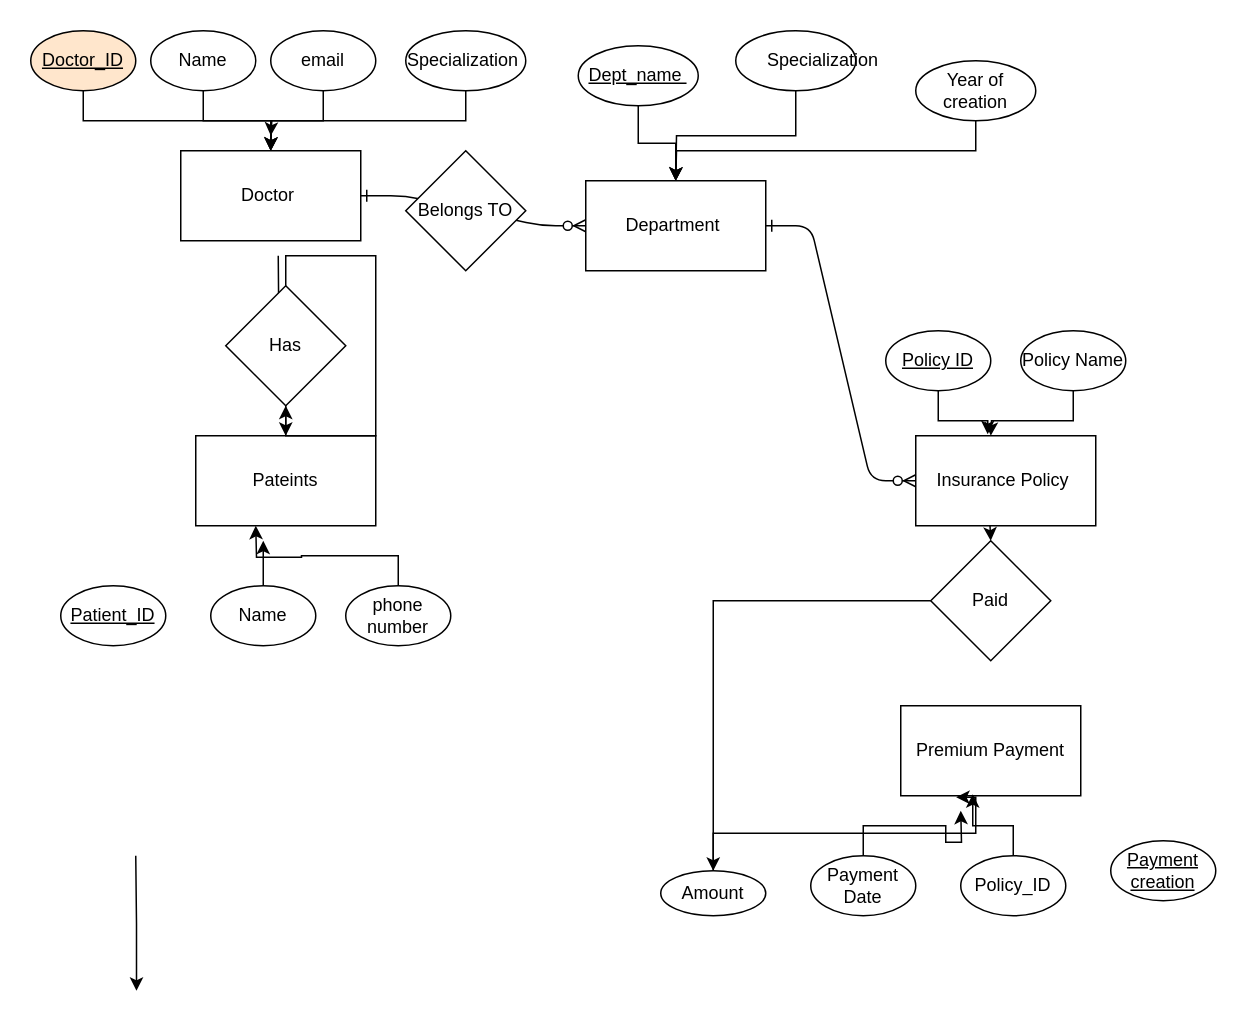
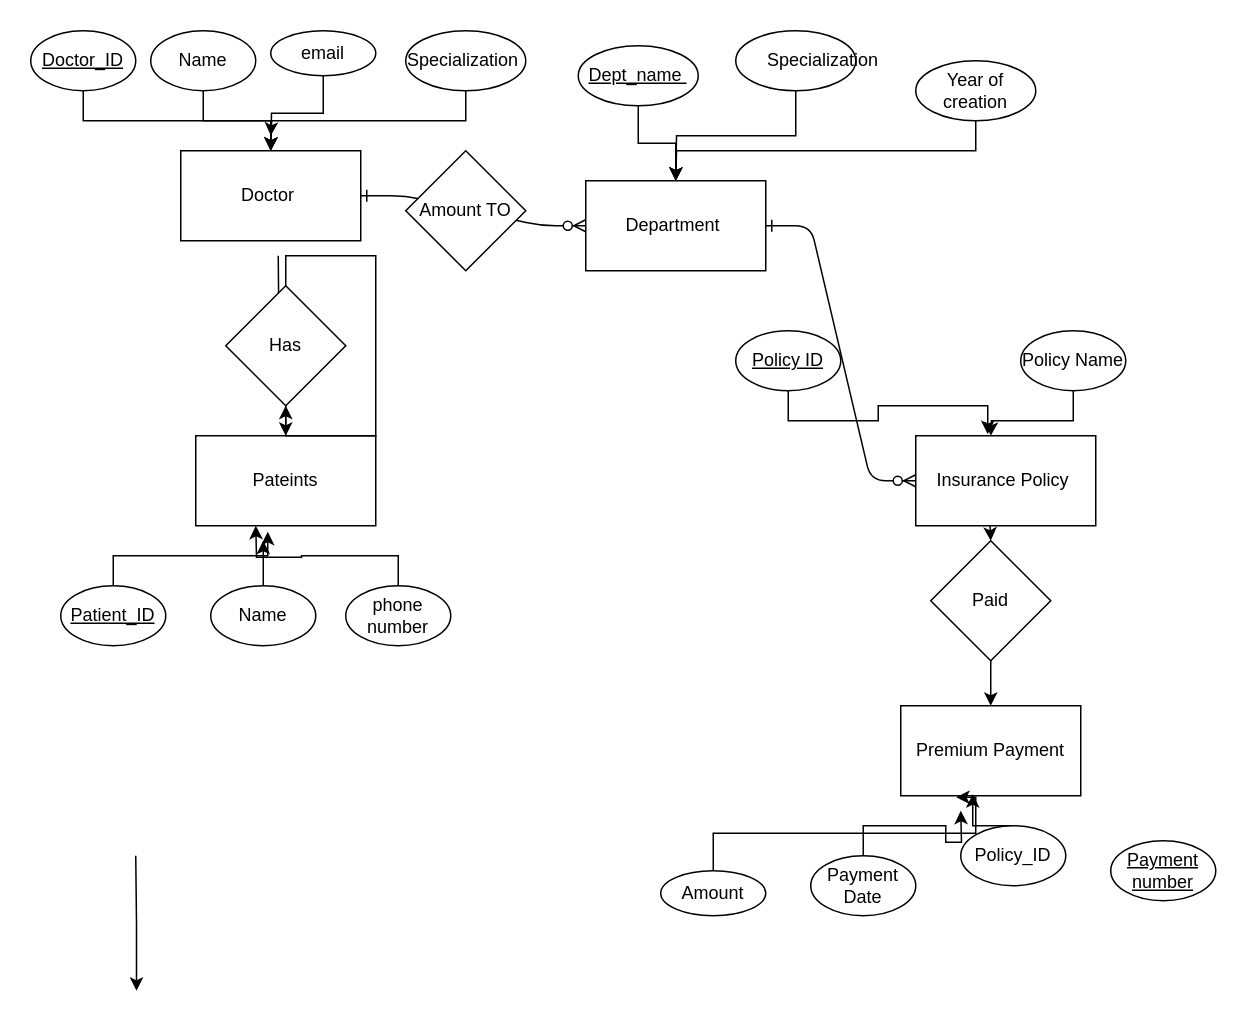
- <mxCell id="12" value="&lt;u&gt;Doctor_ID&lt;/u&gt;" style="ellipse;whiteSpace=wrap;html=1;fillColor=#ffe6cc;" vertex="1" parent="1"><mxGeometry x="20" y="20" width="70" height="40" as="geometry" /></mxCell>
+ <mxCell id="12" value="&lt;u&gt;Doctor_ID&lt;/u&gt;" style="ellipse;whiteSpace=wrap;html=1;" vertex="1" parent="1"><mxGeometry x="20" y="20" width="70" height="40" as="geometry" /></mxCell>
- <mxCell id="17" value="email" style="ellipse;whiteSpace=wrap;html=1;" vertex="1" parent="1"><mxGeometry x="180" y="20" width="70" height="40" as="geometry" /></mxCell>
+ <mxCell id="17" value="email" style="ellipse;whiteSpace=wrap;html=1;" vertex="1" parent="1"><mxGeometry x="180" y="20" width="70" height="30" as="geometry" /></mxCell>
- <mxCell id="35" value="Belongs TO" style="rhombus;whiteSpace=wrap;html=1;" vertex="1" parent="1"><mxGeometry x="270" y="100" width="80" height="80" as="geometry" /></mxCell>
+ <mxCell id="35" value="Amount TO" style="rhombus;whiteSpace=wrap;html=1;" vertex="1" parent="1"><mxGeometry x="270" y="100" width="80" height="80" as="geometry" /></mxCell>
- <mxCell id="38" value="&lt;u&gt;Policy ID&lt;/u&gt;" style="ellipse;whiteSpace=wrap;html=1;" vertex="1" parent="1"><mxGeometry x="590" y="220" width="70" height="40" as="geometry" /></mxCell>
+ <mxCell id="38" value="&lt;u&gt;Policy ID&lt;/u&gt;" style="ellipse;whiteSpace=wrap;html=1;" vertex="1" parent="1"><mxGeometry x="490" y="220" width="70" height="40" as="geometry" /></mxCell>
+ <mxCell id="31" style="edgeStyle=orthogonalEdgeStyle;rounded=0;orthogonalLoop=1;jettySize=auto;html=1;exitX=0.5;exitY=0;exitDx=0;exitDy=0;entryX=0.4;entryY=1.067;entryDx=0;entryDy=0;entryPerimeter=0;" edge="1" parent="1" source="26" target="9"><mxGeometry relative="1" as="geometry"><Array as="points"><mxPoint x="75" y="370" /><mxPoint x="178" y="370" /></Array></mxGeometry></mxCell>
- <mxCell id="4" value="" style="edgeStyle=orthogonalEdgeStyle;rounded=0;orthogonalLoop=1;jettySize=auto;html=1;" edge="1" parent="1" source="37" target="42"><mxGeometry relative="1" as="geometry"><mxPoint x="659.5" y="350" as="sourcePoint" /><mxPoint x="659.5" y="430" as="targetPoint" /></mxGeometry></mxCell>
+ <mxCell id="4" value="" style="edgeStyle=orthogonalEdgeStyle;rounded=0;orthogonalLoop=1;jettySize=auto;html=1;entryX=0.5;entryY=0;entryDx=0;entryDy=0;" edge="1" parent="1" source="37" target="10"><mxGeometry relative="1" as="geometry"><mxPoint x="659.5" y="350" as="sourcePoint" /><mxPoint x="659.5" y="430" as="targetPoint" /></mxGeometry></mxCell>
- <mxCell id="48" value="&lt;u&gt;Payment creation&lt;/u&gt;" style="ellipse;whiteSpace=wrap;html=1;" vertex="1" parent="1"><mxGeometry x="740" y="560" width="70" height="40" as="geometry" /></mxCell>
+ <mxCell id="48" value="&lt;u&gt;Payment number&lt;/u&gt;" style="ellipse;whiteSpace=wrap;html=1;" vertex="1" parent="1"><mxGeometry x="740" y="560" width="70" height="40" as="geometry" /></mxCell>
- <mxCell id="46" value="Policy_ID" style="ellipse;whiteSpace=wrap;html=1;" vertex="1" parent="1"><mxGeometry x="640" y="570" width="70" height="40" as="geometry" /></mxCell>
+ <mxCell id="46" value="Policy_ID" style="ellipse;whiteSpace=wrap;html=1;" vertex="1" parent="1"><mxGeometry x="640" y="550" width="70" height="40" as="geometry" /></mxCell>
